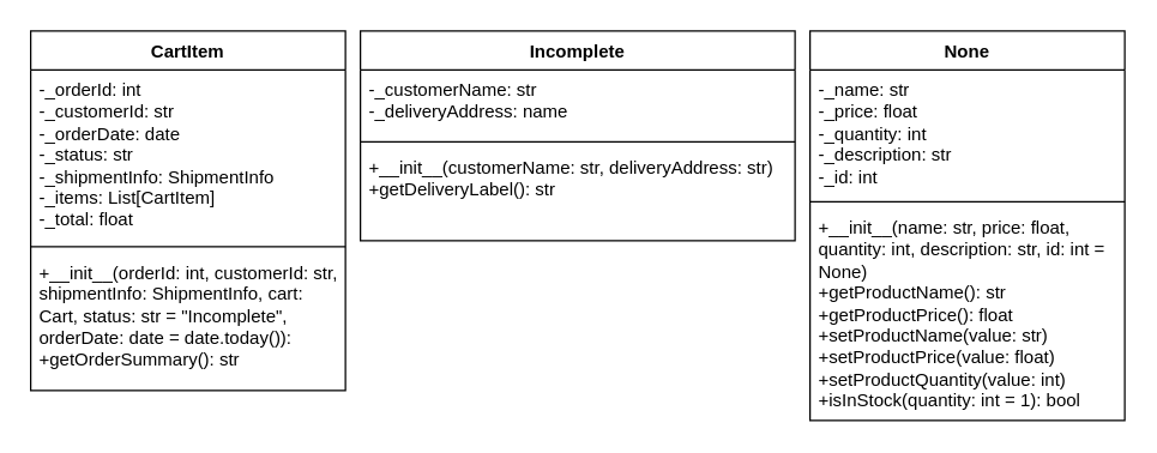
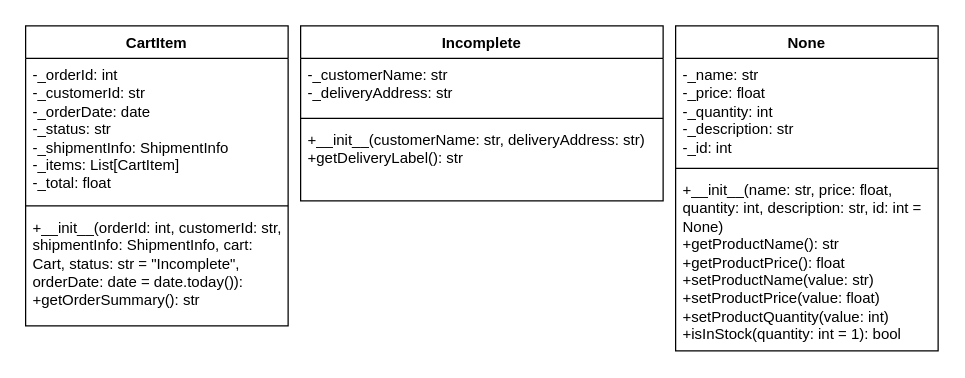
- <mxCell id="3" value="&lt;div&gt;-_customerName: str&lt;/div&gt;&lt;div&gt;-_deliveryAddress: name&lt;/div&gt;" style="text;strokeColor=none;fillColor=none;align=left;verticalAlign=top;spacingLeft=4;spacingRight=4;overflow=hidden;rotatable=0;points=[[0,0.5],[1,0.5]];portConstraint=eastwest;whiteSpace=wrap;html=1;" vertex="1" parent="2"><mxGeometry y="26" width="290" height="44" as="geometry" /></mxCell>
+ <mxCell id="3" value="&lt;div&gt;-_customerName: str&lt;/div&gt;&lt;div&gt;-_deliveryAddress: str&lt;/div&gt;" style="text;strokeColor=none;fillColor=none;align=left;verticalAlign=top;spacingLeft=4;spacingRight=4;overflow=hidden;rotatable=0;points=[[0,0.5],[1,0.5]];portConstraint=eastwest;whiteSpace=wrap;html=1;" vertex="1" parent="2"><mxGeometry y="26" width="290" height="44" as="geometry" /></mxCell>
